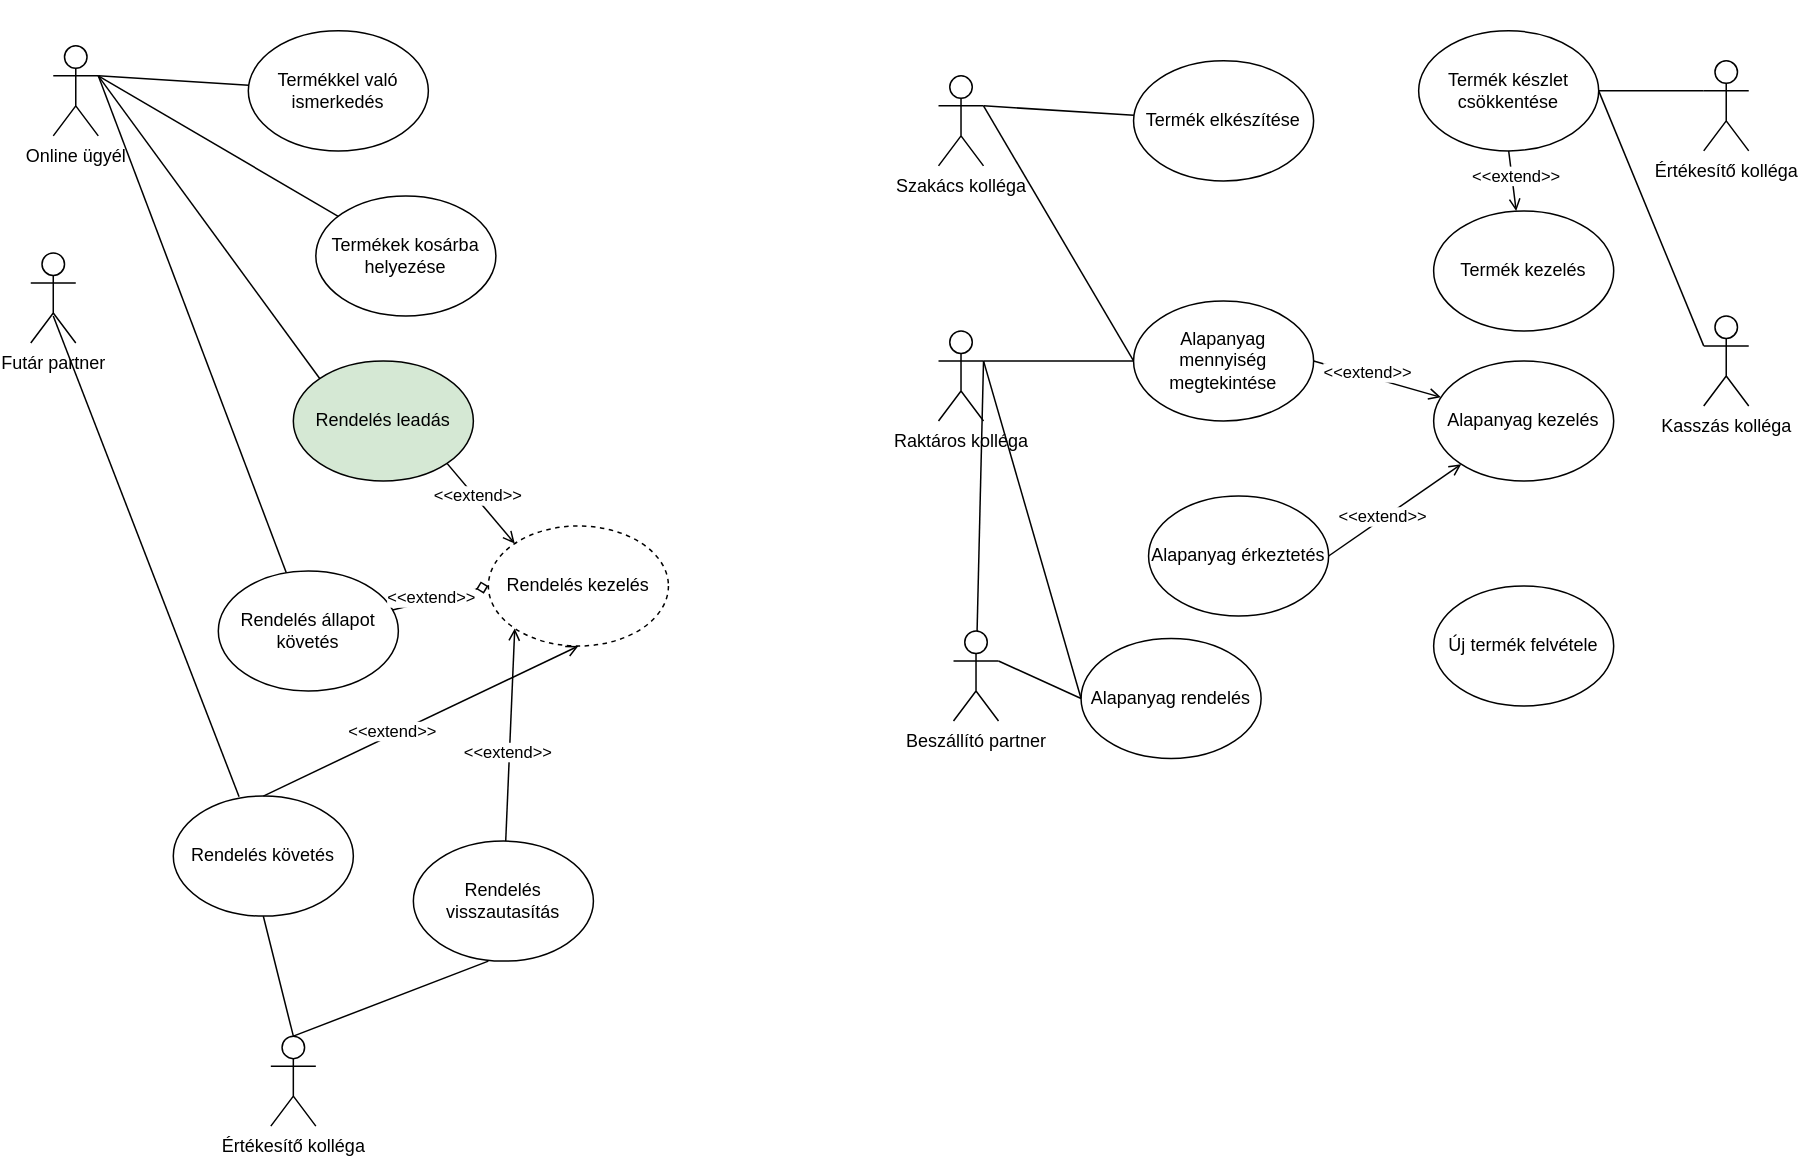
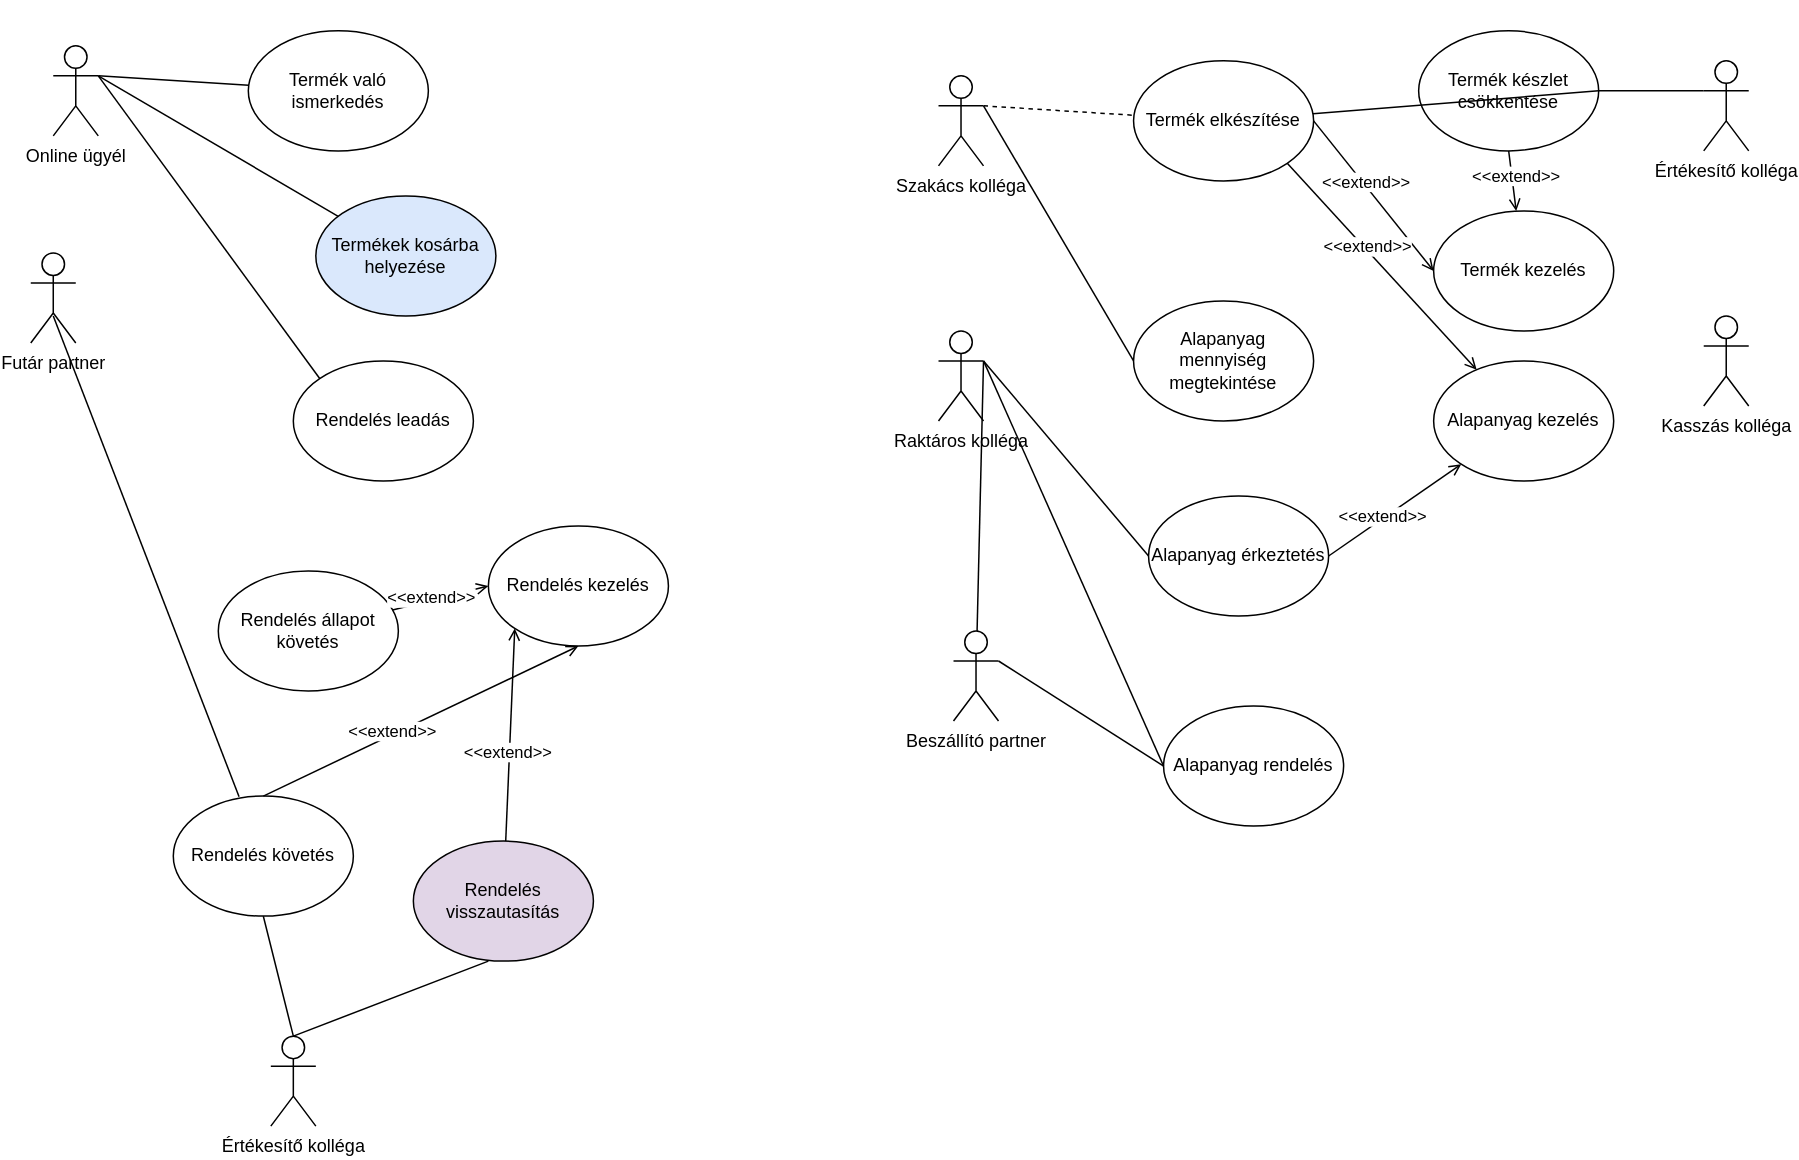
- <mxCell id="10" value="Termékkel való ismerkedés" style="ellipse;whiteSpace=wrap;html=1;" vertex="1" parent="1"><mxGeometry x="165" y="20" width="120" height="80" as="geometry" /></mxCell>
+ <mxCell id="10" value="Termék való ismerkedés" style="ellipse;whiteSpace=wrap;html=1;" vertex="1" parent="1"><mxGeometry x="165" y="20" width="120" height="80" as="geometry" /></mxCell>
- <mxCell id="50" value="" style="endArrow=none;html=1;rounded=0;exitX=1;exitY=0.333;exitDx=0;exitDy=0;exitPerimeter=0;" edge="1" parent="1" source="5" target="17"><mxGeometry width="50" height="50" relative="1" as="geometry"><mxPoint x="125" y="110" as="sourcePoint" /><mxPoint x="213" y="332" as="targetPoint" /></mxGeometry></mxCell>
+ <mxCell id="50" value="" style="endArrow=none;html=1;rounded=0;exitX=1;exitY=0.333;exitDx=0;exitDy=0;exitPerimeter=0;dashed=1;" edge="1" parent="1" source="5" target="17"><mxGeometry width="50" height="50" relative="1" as="geometry"><mxPoint x="125" y="110" as="sourcePoint" /><mxPoint x="213" y="332" as="targetPoint" /></mxGeometry></mxCell>
+ <mxCell id="35" value="" style="endArrow=open;html=1;rounded=0;exitX=1;exitY=0.5;exitDx=0;exitDy=0;entryX=0;entryY=0.5;entryDx=0;entryDy=0;endFill=0;" edge="1" parent="1" source="17" target="19"><mxGeometry width="50" height="50" relative="1" as="geometry"><mxPoint x="287" y="378" as="sourcePoint" /><mxPoint x="393" y="412" as="targetPoint" /></mxGeometry></mxCell>
+ <mxCell id="36" value="&amp;lt;&amp;lt;extend&amp;gt;&amp;gt;" style="edgeLabel;html=1;align=center;verticalAlign=middle;resizable=0;points=[];" vertex="1" connectable="0" parent="35"><mxGeometry x="-0.175" y="2" relative="1" as="geometry"><mxPoint as="offset" /></mxGeometry></mxCell>
- <mxCell id="56" value="" style="endArrow=none;html=1;rounded=0;exitX=1;exitY=0.5;exitDx=0;exitDy=0;entryX=0;entryY=0.333;entryDx=0;entryDy=0;entryPerimeter=0;" edge="1" parent="1" source="18" target="9"><mxGeometry width="50" height="50" relative="1" as="geometry"><mxPoint x="725" y="140" as="sourcePoint" /><mxPoint x="825" y="146" as="targetPoint" /></mxGeometry></mxCell>
+ <mxCell id="56" value="" style="endArrow=none;html=1;rounded=0;exitX=1;exitY=0.5;exitDx=0;exitDy=0;" edge="1" parent="1" source="18" target="17"><mxGeometry width="50" height="50" relative="1" as="geometry"><mxPoint x="725" y="140" as="sourcePoint" /><mxPoint x="825" y="146" as="targetPoint" /></mxGeometry></mxCell>
- <mxCell id="11" value="Termékek kosárba helyezése" style="ellipse;whiteSpace=wrap;html=1;" vertex="1" parent="1"><mxGeometry x="210" y="130" width="120" height="80" as="geometry" /></mxCell>
+ <mxCell id="11" value="Termékek kosárba helyezése" style="ellipse;whiteSpace=wrap;html=1;fillColor=#dae8fc;" vertex="1" parent="1"><mxGeometry x="210" y="130" width="120" height="80" as="geometry" /></mxCell>
+ <mxCell id="37" value="" style="endArrow=open;html=1;rounded=0;exitX=1;exitY=1;exitDx=0;exitDy=0;endFill=0;" edge="1" parent="1" source="17" target="21"><mxGeometry width="50" height="50" relative="1" as="geometry"><mxPoint x="297" y="388" as="sourcePoint" /><mxPoint x="403" y="422" as="targetPoint" /></mxGeometry></mxCell>
+ <mxCell id="38" value="&amp;lt;&amp;lt;extend&amp;gt;&amp;gt;" style="edgeLabel;html=1;align=center;verticalAlign=middle;resizable=0;points=[];" vertex="1" connectable="0" parent="37"><mxGeometry x="-0.175" y="2" relative="1" as="geometry"><mxPoint as="offset" /></mxGeometry></mxCell>
- <mxCell id="46" value="" style="endArrow=none;html=1;rounded=0;exitX=1;exitY=0.333;exitDx=0;exitDy=0;exitPerimeter=0;" edge="1" parent="1" source="2" target="13"><mxGeometry width="50" height="50" relative="1" as="geometry"><mxPoint x="65" y="70" as="sourcePoint" /><mxPoint x="163" y="282" as="targetPoint" /></mxGeometry></mxCell>
- <mxCell id="53" value="" style="endArrow=none;html=1;rounded=0;exitX=1;exitY=0.333;exitDx=0;exitDy=0;exitPerimeter=0;" edge="1" parent="1" source="6" target="20"><mxGeometry width="50" height="50" relative="1" as="geometry"><mxPoint x="685" y="100" as="sourcePoint" /><mxPoint x="785" y="106" as="targetPoint" /></mxGeometry></mxCell>
+ <mxCell id="53" value="" style="endArrow=none;html=1;rounded=0;exitX=1;exitY=0.333;exitDx=0;exitDy=0;exitPerimeter=0;entryX=0;entryY=0.5;entryDx=0;entryDy=0;" edge="1" parent="1" source="6" target="22"><mxGeometry width="50" height="50" relative="1" as="geometry"><mxPoint x="685" y="100" as="sourcePoint" /><mxPoint x="785" y="106" as="targetPoint" /></mxGeometry></mxCell>
- <mxCell id="39" value="" style="endArrow=open;html=1;rounded=0;exitX=1;exitY=0.5;exitDx=0;exitDy=0;endFill=0;" edge="1" parent="1" source="20" target="21"><mxGeometry width="50" height="50" relative="1" as="geometry"><mxPoint x="307" y="398" as="sourcePoint" /><mxPoint x="413" y="432" as="targetPoint" /></mxGeometry></mxCell>
- <mxCell id="40" value="&amp;lt;&amp;lt;extend&amp;gt;&amp;gt;" style="edgeLabel;html=1;align=center;verticalAlign=middle;resizable=0;points=[];" vertex="1" connectable="0" parent="39"><mxGeometry x="-0.175" y="2" relative="1" as="geometry"><mxPoint as="offset" /></mxGeometry></mxCell>
- <mxCell id="12" value="Rendelés leadás" style="ellipse;whiteSpace=wrap;html=1;fillColor=#d5e8d4;" vertex="1" parent="1"><mxGeometry x="195" y="240" width="120" height="80" as="geometry" /></mxCell>
+ <mxCell id="12" value="Rendelés leadás" style="ellipse;whiteSpace=wrap;html=1;" vertex="1" parent="1"><mxGeometry x="195" y="240" width="120" height="80" as="geometry" /></mxCell>
- <mxCell id="25" value="" style="endArrow=open;html=1;rounded=0;exitX=1;exitY=1;exitDx=0;exitDy=0;entryX=0;entryY=0;entryDx=0;entryDy=0;endFill=0;" edge="1" parent="1" source="12" target="14"><mxGeometry width="50" height="50" relative="1" as="geometry"><mxPoint x="355" y="410" as="sourcePoint" /><mxPoint x="405" y="360" as="targetPoint" /></mxGeometry></mxCell>
- <mxCell id="26" value="&amp;lt;&amp;lt;extend&amp;gt;&amp;gt;" style="edgeLabel;html=1;align=center;verticalAlign=middle;resizable=0;points=[];" vertex="1" connectable="0" parent="25"><mxGeometry x="-0.175" y="2" relative="1" as="geometry"><mxPoint as="offset" /></mxGeometry></mxCell>
- <mxCell id="14" value="Rendelés kezelés" style="ellipse;whiteSpace=wrap;html=1;dashed=1;" vertex="1" parent="1"><mxGeometry x="325" y="350" width="120" height="80" as="geometry" /></mxCell>
+ <mxCell id="14" value="Rendelés kezelés" style="ellipse;whiteSpace=wrap;html=1;" vertex="1" parent="1"><mxGeometry x="325" y="350" width="120" height="80" as="geometry" /></mxCell>
- <mxCell id="27" value="" style="endArrow=diamond;html=1;rounded=0;entryX=0;entryY=0.5;entryDx=0;entryDy=0;endFill=0;" edge="1" parent="1" source="13" target="14"><mxGeometry width="50" height="50" relative="1" as="geometry"><mxPoint x="247" y="338" as="sourcePoint" /><mxPoint x="353" y="372" as="targetPoint" /></mxGeometry></mxCell>
+ <mxCell id="27" value="" style="endArrow=open;html=1;rounded=0;entryX=0;entryY=0.5;entryDx=0;entryDy=0;endFill=0;" edge="1" parent="1" source="13" target="14"><mxGeometry width="50" height="50" relative="1" as="geometry"><mxPoint x="247" y="338" as="sourcePoint" /><mxPoint x="353" y="372" as="targetPoint" /></mxGeometry></mxCell>
- <mxCell id="23" value="Új termék felvétele" style="ellipse;whiteSpace=wrap;html=1;" vertex="1" parent="1"><mxGeometry x="955" y="390" width="120" height="80" as="geometry" /></mxCell>
- <mxCell id="24" value="Alapanyag rendelés" style="ellipse;whiteSpace=wrap;html=1;" vertex="1" parent="1"><mxGeometry x="720" y="425" width="120" height="80" as="geometry" /></mxCell>
+ <mxCell id="24" value="Alapanyag rendelés" style="ellipse;whiteSpace=wrap;html=1;" vertex="1" parent="1"><mxGeometry x="775" y="470" width="120" height="80" as="geometry" /></mxCell>
- <mxCell id="16" value="Rendelés visszautasítás" style="ellipse;whiteSpace=wrap;html=1;" vertex="1" parent="1"><mxGeometry x="275" y="560" width="120" height="80" as="geometry" /></mxCell>
+ <mxCell id="16" value="Rendelés visszautasítás" style="ellipse;whiteSpace=wrap;html=1;fillColor=#e1d5e7;" vertex="1" parent="1"><mxGeometry x="275" y="560" width="120" height="80" as="geometry" /></mxCell>
